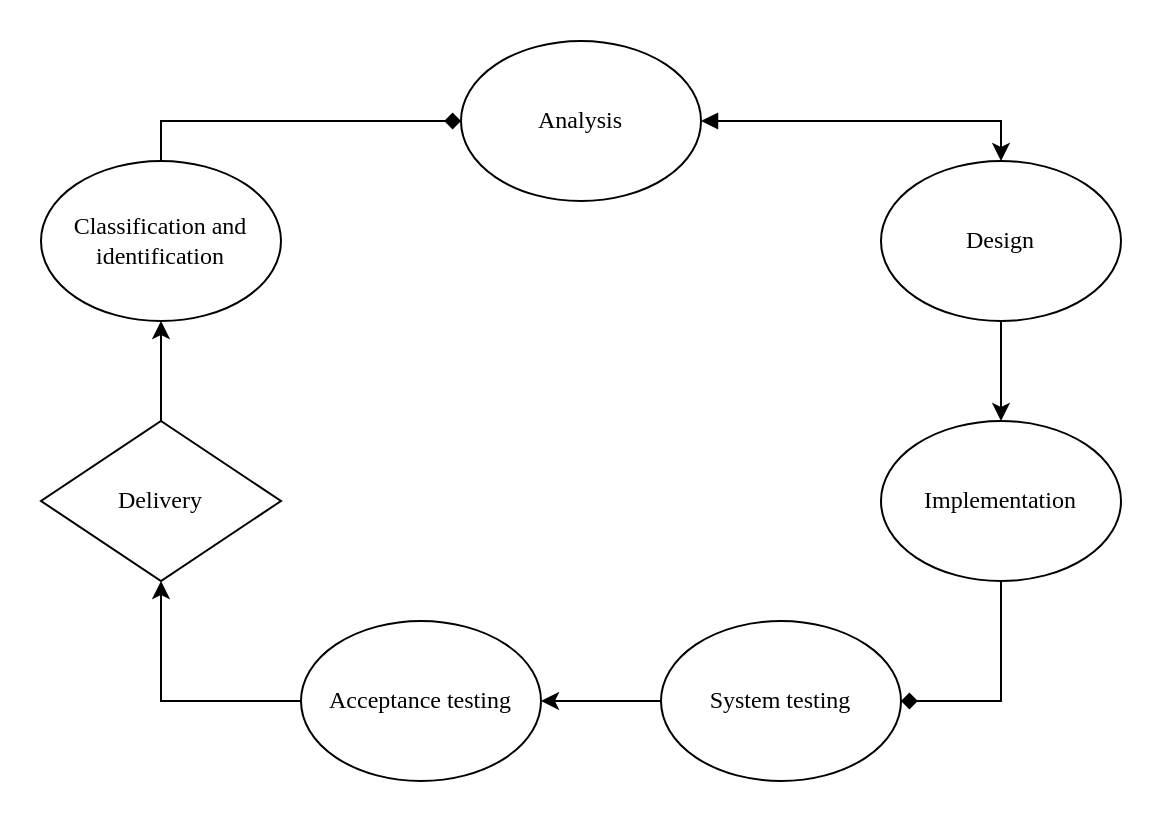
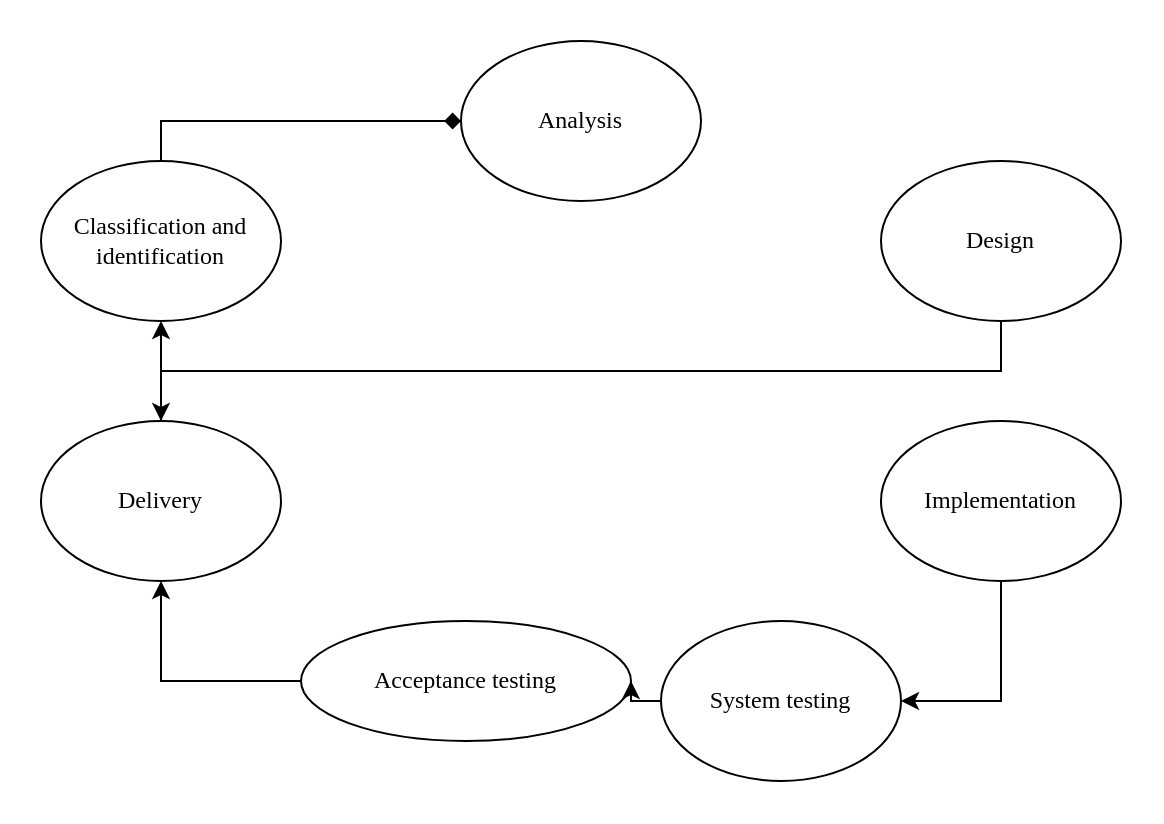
- <mxCell id="2" style="edgeStyle=orthogonalEdgeStyle;orthogonalLoop=1;jettySize=auto;html=1;exitX=1;exitY=0.5;exitDx=0;exitDy=0;entryX=0.5;entryY=0;entryDx=0;entryDy=0;rounded=0;startArrow=block;startFill=1;fontFamily=Times New Roman;" edge="1" parent="1" source="3" target="11"><mxGeometry relative="1" as="geometry" /></mxCell>
- <mxCell id="10" style="edgeStyle=orthogonalEdgeStyle;rounded=0;orthogonalLoop=1;jettySize=auto;html=1;exitX=0.5;exitY=1;exitDx=0;exitDy=0;entryX=0.5;entryY=0;entryDx=0;entryDy=0;startArrow=none;startFill=0;fontFamily=Times New Roman;" edge="1" parent="1" source="11" target="9"><mxGeometry relative="1" as="geometry" /></mxCell>
+ <mxCell id="10" style="edgeStyle=orthogonalEdgeStyle;rounded=0;orthogonalLoop=1;jettySize=auto;html=1;exitX=0.5;exitY=1;exitDx=0;exitDy=0;startArrow=none;startFill=0;fontFamily=Times New Roman;" edge="1" parent="1" source="11" target="13"><mxGeometry relative="1" as="geometry" /></mxCell>
- <mxCell id="13" value="Delivery" style="rhombus;whiteSpace=wrap;html=1;fontFamily=Times New Roman;" vertex="1" parent="1"><mxGeometry x="20" y="210" width="120" height="80" as="geometry" /></mxCell>
+ <mxCell id="13" value="Delivery" style="ellipse;whiteSpace=wrap;html=1;fontFamily=Times New Roman;" vertex="1" parent="1"><mxGeometry x="20" y="210" width="120" height="80" as="geometry" /></mxCell>
- <mxCell id="5" value="Acceptance testing" style="ellipse;whiteSpace=wrap;html=1;fontFamily=Times New Roman;" vertex="1" parent="1"><mxGeometry x="150" y="310" width="120" height="80" as="geometry" /></mxCell>
+ <mxCell id="5" value="Acceptance testing" style="ellipse;whiteSpace=wrap;html=1;fontFamily=Times New Roman;" vertex="1" parent="1"><mxGeometry x="150" y="310" width="165" height="60" as="geometry" /></mxCell>
- <mxCell id="8" style="edgeStyle=orthogonalEdgeStyle;rounded=0;orthogonalLoop=1;jettySize=auto;html=1;exitX=0.5;exitY=1;exitDx=0;exitDy=0;entryX=1;entryY=0.5;entryDx=0;entryDy=0;startArrow=none;startFill=0;fontFamily=Times New Roman;endArrow=diamond;" edge="1" parent="1" source="9" target="7"><mxGeometry relative="1" as="geometry" /></mxCell>
+ <mxCell id="8" style="edgeStyle=orthogonalEdgeStyle;rounded=0;orthogonalLoop=1;jettySize=auto;html=1;exitX=0.5;exitY=1;exitDx=0;exitDy=0;entryX=1;entryY=0.5;entryDx=0;entryDy=0;startArrow=none;startFill=0;fontFamily=Times New Roman;" edge="1" parent="1" source="9" target="7"><mxGeometry relative="1" as="geometry" /></mxCell>
